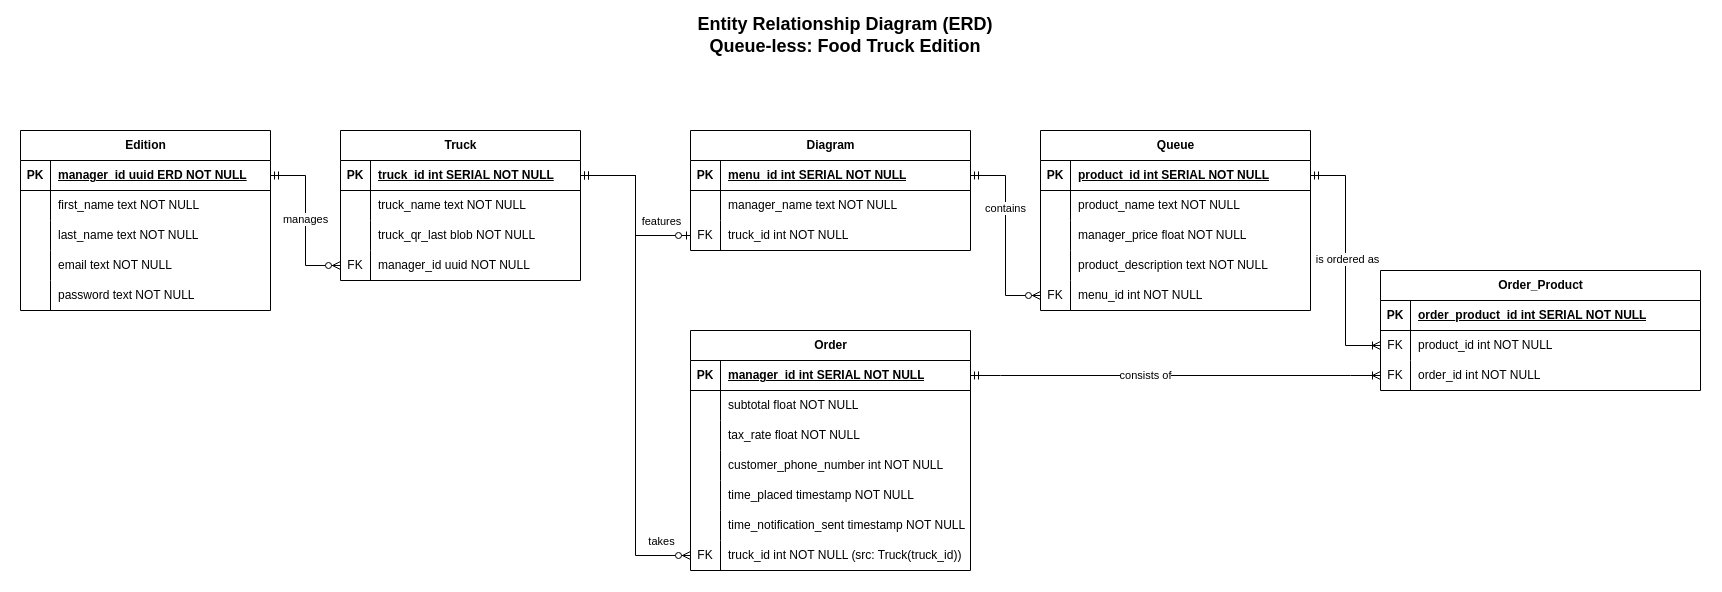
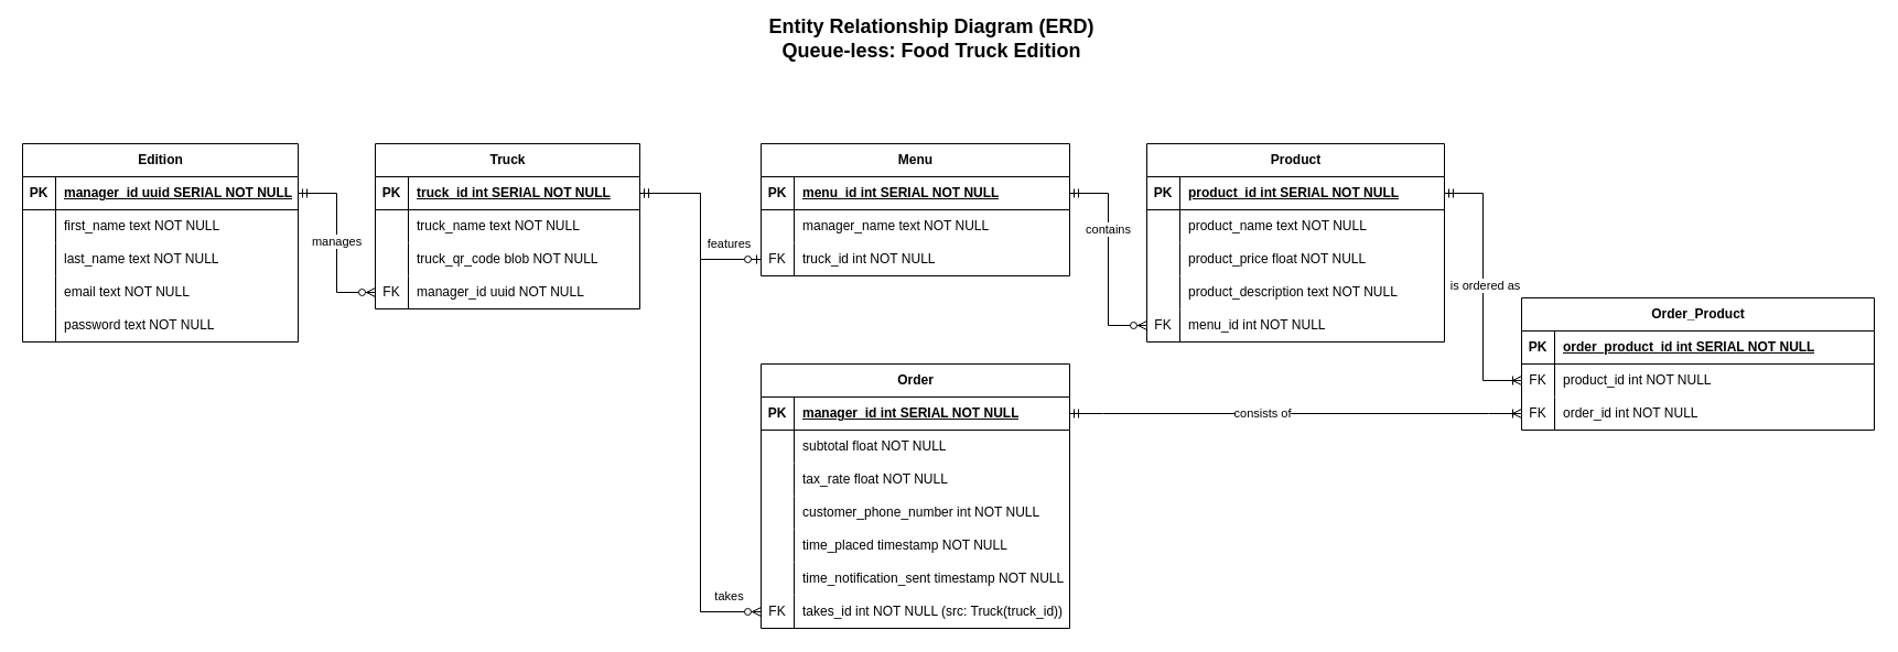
- <mxCell id="31" value="Diagram" style="shape=table;startSize=30;container=1;collapsible=1;childLayout=tableLayout;fixedRows=1;rowLines=0;fontStyle=1;align=center;resizeLast=1;html=1;" parent="1" vertex="1"><mxGeometry x="690" y="130" width="280" height="120" as="geometry" /></mxCell>
+ <mxCell id="31" value="Menu" style="shape=table;startSize=30;container=1;collapsible=1;childLayout=tableLayout;fixedRows=1;rowLines=0;fontStyle=1;align=center;resizeLast=1;html=1;" parent="1" vertex="1"><mxGeometry x="690" y="130" width="280" height="120" as="geometry" /></mxCell>
- <mxCell id="63" value="Queue" style="shape=table;startSize=30;container=1;collapsible=1;childLayout=tableLayout;fixedRows=1;rowLines=0;fontStyle=1;align=center;resizeLast=1;html=1;" parent="1" vertex="1"><mxGeometry x="1040" y="130" width="270" height="180" as="geometry" /></mxCell>
+ <mxCell id="63" value="Product" style="shape=table;startSize=30;container=1;collapsible=1;childLayout=tableLayout;fixedRows=1;rowLines=0;fontStyle=1;align=center;resizeLast=1;html=1;" parent="1" vertex="1"><mxGeometry x="1040" y="130" width="270" height="180" as="geometry" /></mxCell>
- <mxCell id="18" value="manager_id uuid ERD NOT NULL" style="shape=partialRectangle;connectable=0;fillColor=none;top=0;left=0;bottom=0;right=0;align=left;spacingLeft=6;fontStyle=5;overflow=hidden;whiteSpace=wrap;html=1;" parent="16" vertex="1"><mxGeometry x="30" width="220" height="30" as="geometry"><mxRectangle width="220" height="30" as="alternateBounds" /></mxGeometry></mxCell>
+ <mxCell id="18" value="manager_id uuid SERIAL NOT NULL" style="shape=partialRectangle;connectable=0;fillColor=none;top=0;left=0;bottom=0;right=0;align=left;spacingLeft=6;fontStyle=5;overflow=hidden;whiteSpace=wrap;html=1;" parent="16" vertex="1"><mxGeometry x="30" width="220" height="30" as="geometry"><mxRectangle width="220" height="30" as="alternateBounds" /></mxGeometry></mxCell>
- <mxCell id="11" value="truck_qr_last blob NOT NULL" style="shape=partialRectangle;connectable=0;fillColor=none;top=0;left=0;bottom=0;right=0;align=left;spacingLeft=6;overflow=hidden;whiteSpace=wrap;html=1;" parent="9" vertex="1"><mxGeometry x="30" width="210" height="30" as="geometry"><mxRectangle width="210" height="30" as="alternateBounds" /></mxGeometry></mxCell>
+ <mxCell id="11" value="truck_qr_code blob NOT NULL" style="shape=partialRectangle;connectable=0;fillColor=none;top=0;left=0;bottom=0;right=0;align=left;spacingLeft=6;overflow=hidden;whiteSpace=wrap;html=1;" parent="9" vertex="1"><mxGeometry x="30" width="210" height="30" as="geometry"><mxRectangle width="210" height="30" as="alternateBounds" /></mxGeometry></mxCell>
- <mxCell id="72" value="manager_price float NOT NULL" style="shape=partialRectangle;connectable=0;fillColor=none;top=0;left=0;bottom=0;right=0;align=left;spacingLeft=6;overflow=hidden;whiteSpace=wrap;html=1;" parent="70" vertex="1"><mxGeometry x="30" width="240" height="30" as="geometry"><mxRectangle width="240" height="30" as="alternateBounds" /></mxGeometry></mxCell>
+ <mxCell id="72" value="product_price float NOT NULL" style="shape=partialRectangle;connectable=0;fillColor=none;top=0;left=0;bottom=0;right=0;align=left;spacingLeft=6;overflow=hidden;whiteSpace=wrap;html=1;" parent="70" vertex="1"><mxGeometry x="30" width="240" height="30" as="geometry"><mxRectangle width="240" height="30" as="alternateBounds" /></mxGeometry></mxCell>
- <mxCell id="62" value="truck_id int NOT NULL (src: Truck(truck_id))" style="shape=partialRectangle;connectable=0;fillColor=none;top=0;left=0;bottom=0;right=0;align=left;spacingLeft=6;overflow=hidden;whiteSpace=wrap;html=1;" parent="60" vertex="1"><mxGeometry x="30" width="250" height="30" as="geometry"><mxRectangle width="250" height="30" as="alternateBounds" /></mxGeometry></mxCell>
+ <mxCell id="62" value="takes_id int NOT NULL (src: Truck(truck_id))" style="shape=partialRectangle;connectable=0;fillColor=none;top=0;left=0;bottom=0;right=0;align=left;spacingLeft=6;overflow=hidden;whiteSpace=wrap;html=1;" parent="60" vertex="1"><mxGeometry x="30" width="250" height="30" as="geometry"><mxRectangle width="250" height="30" as="alternateBounds" /></mxGeometry></mxCell>
